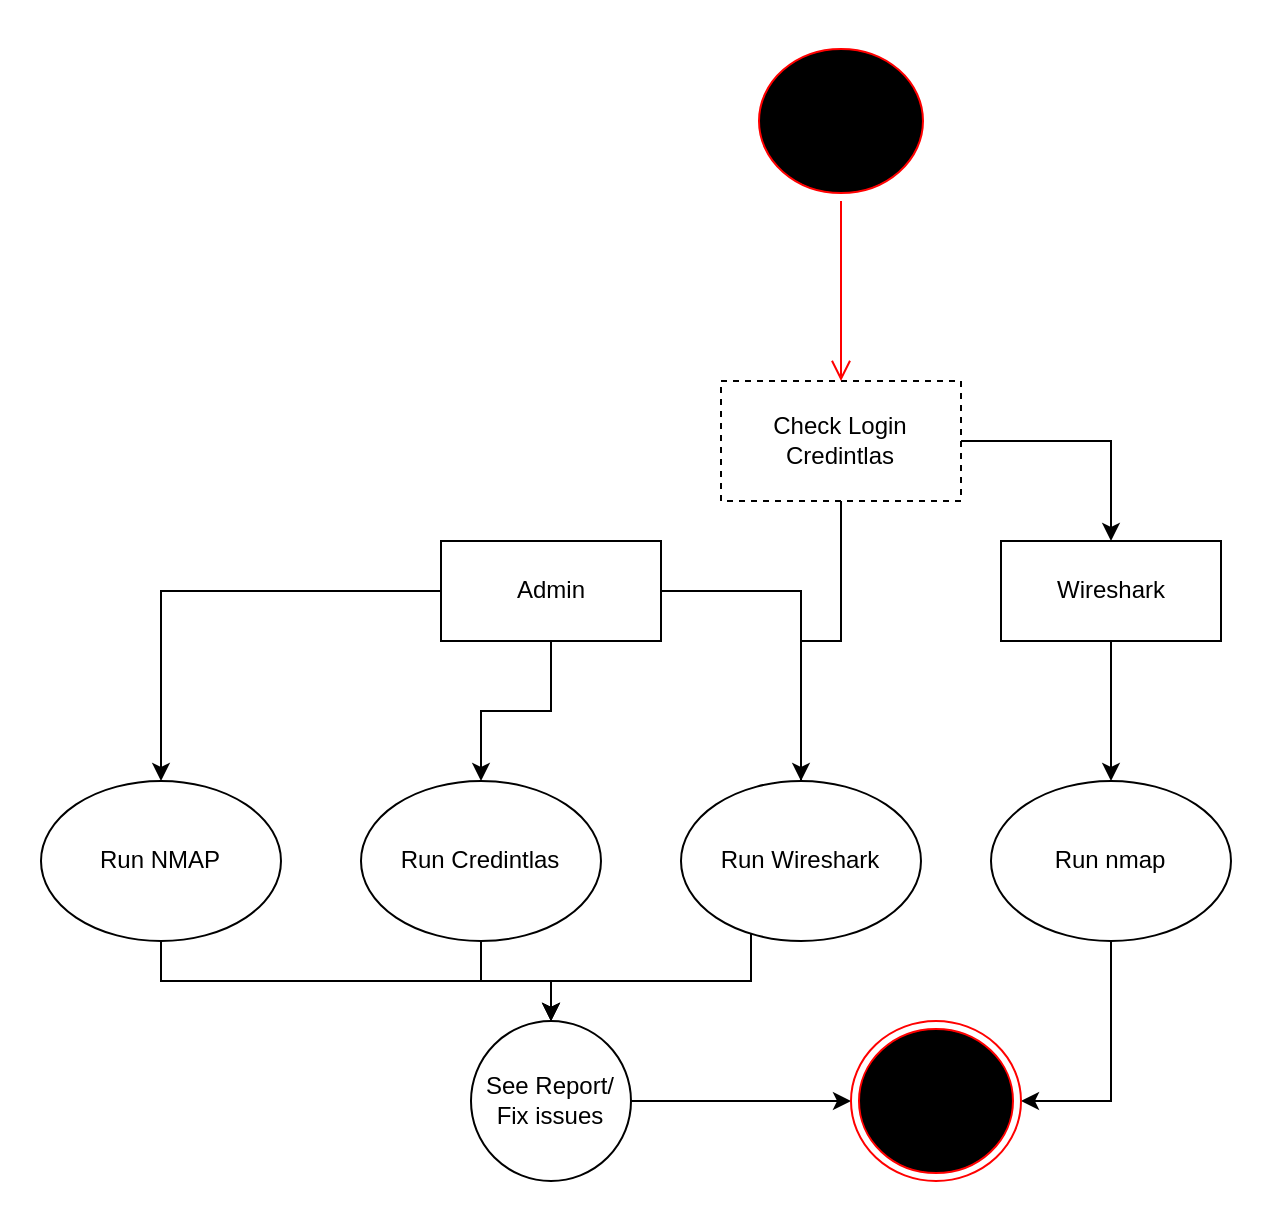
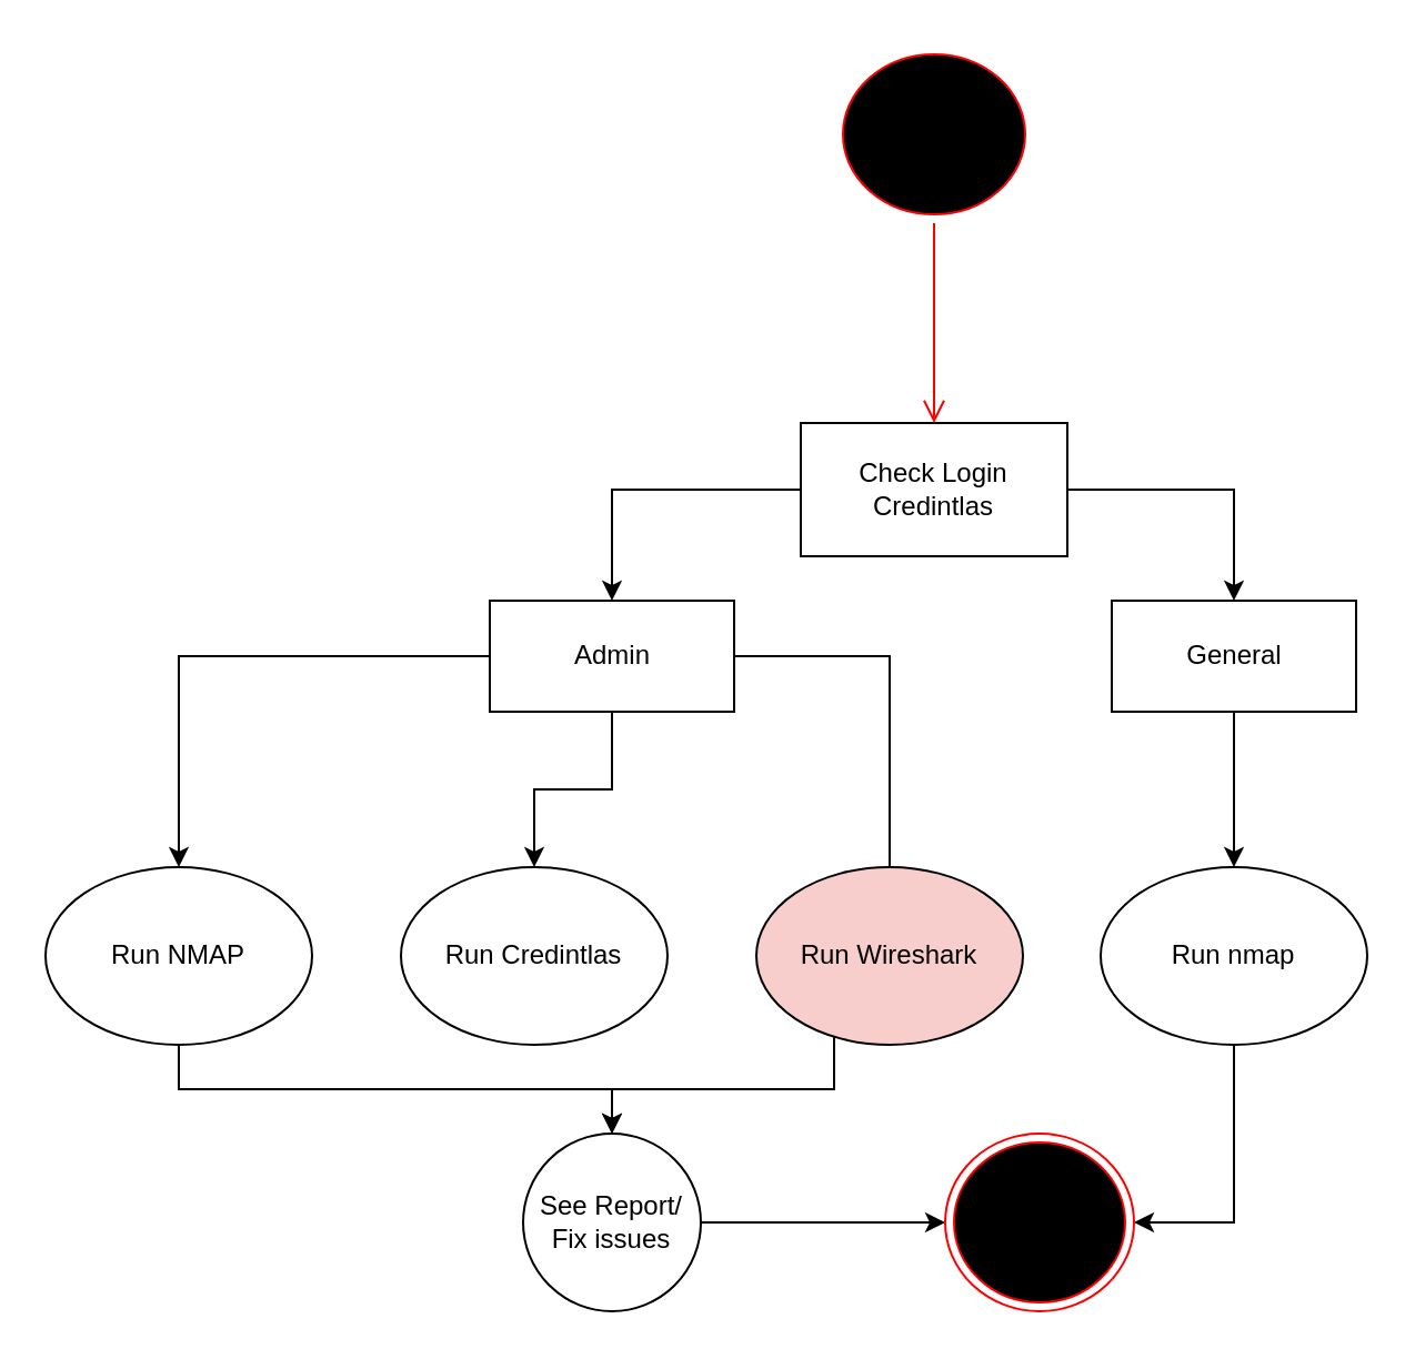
- <mxCell id="19" value="Check Login Credintlas" style="rounded=0;whiteSpace=wrap;html=1;dashed=1;" vertex="1" parent="1"><mxGeometry x="360" y="190" width="120" height="60" as="geometry" /></mxCell>
+ <mxCell id="19" value="Check Login Credintlas" style="rounded=0;whiteSpace=wrap;html=1;" vertex="1" parent="1"><mxGeometry x="360" y="190" width="120" height="60" as="geometry" /></mxCell>
- <mxCell id="17" style="edgeStyle=orthogonalEdgeStyle;rounded=0;orthogonalLoop=1;jettySize=auto;html=1;" edge="1" parent="1" source="19" target="3"><mxGeometry relative="1" as="geometry" /></mxCell>
+ <mxCell id="17" style="edgeStyle=orthogonalEdgeStyle;rounded=0;orthogonalLoop=1;jettySize=auto;html=1;entryX=0.5;entryY=0;entryDx=0;entryDy=0;" edge="1" parent="1" source="19" target="14"><mxGeometry relative="1" as="geometry" /></mxCell>
- <mxCell id="16" value="Wireshark" style="html=1;" vertex="1" parent="1"><mxGeometry x="500" y="270" width="110" height="50" as="geometry" /></mxCell>
+ <mxCell id="16" value="General" style="html=1;" vertex="1" parent="1"><mxGeometry x="500" y="270" width="110" height="50" as="geometry" /></mxCell>
- <mxCell id="3" value="Run Wireshark" style="ellipse;whiteSpace=wrap;html=1;" vertex="1" parent="1"><mxGeometry x="340" y="390" width="120" height="80" as="geometry" /></mxCell>
+ <mxCell id="3" value="Run Wireshark" style="ellipse;whiteSpace=wrap;html=1;fillColor=#f8cecc;" vertex="1" parent="1"><mxGeometry x="340" y="390" width="120" height="80" as="geometry" /></mxCell>
- <mxCell id="22" style="edgeStyle=orthogonalEdgeStyle;rounded=0;orthogonalLoop=1;jettySize=auto;html=1;" edge="1" parent="1" source="23" target="7"><mxGeometry relative="1" as="geometry" /></mxCell>
